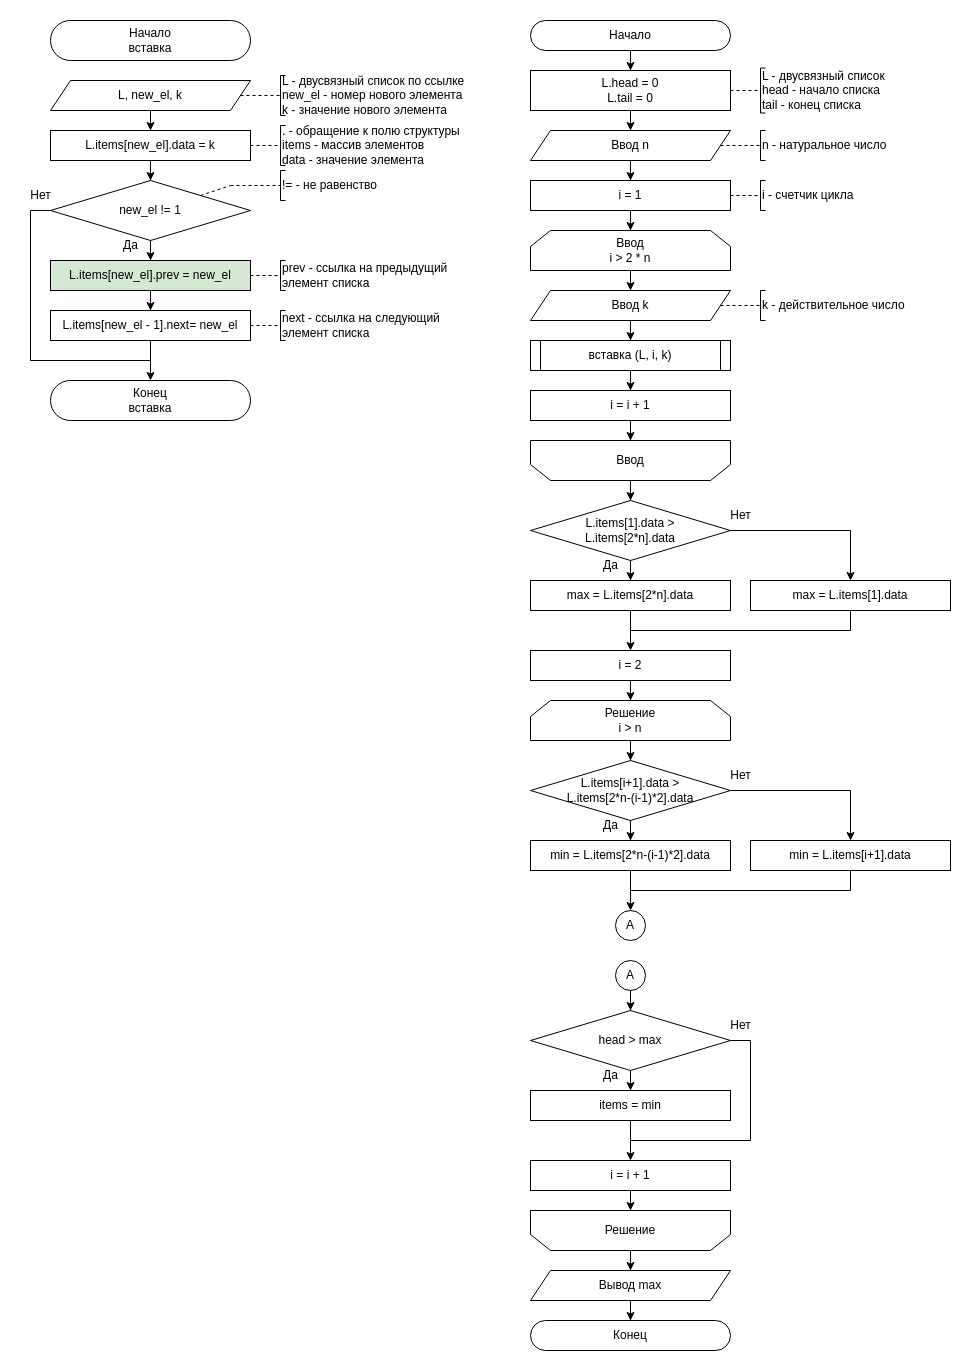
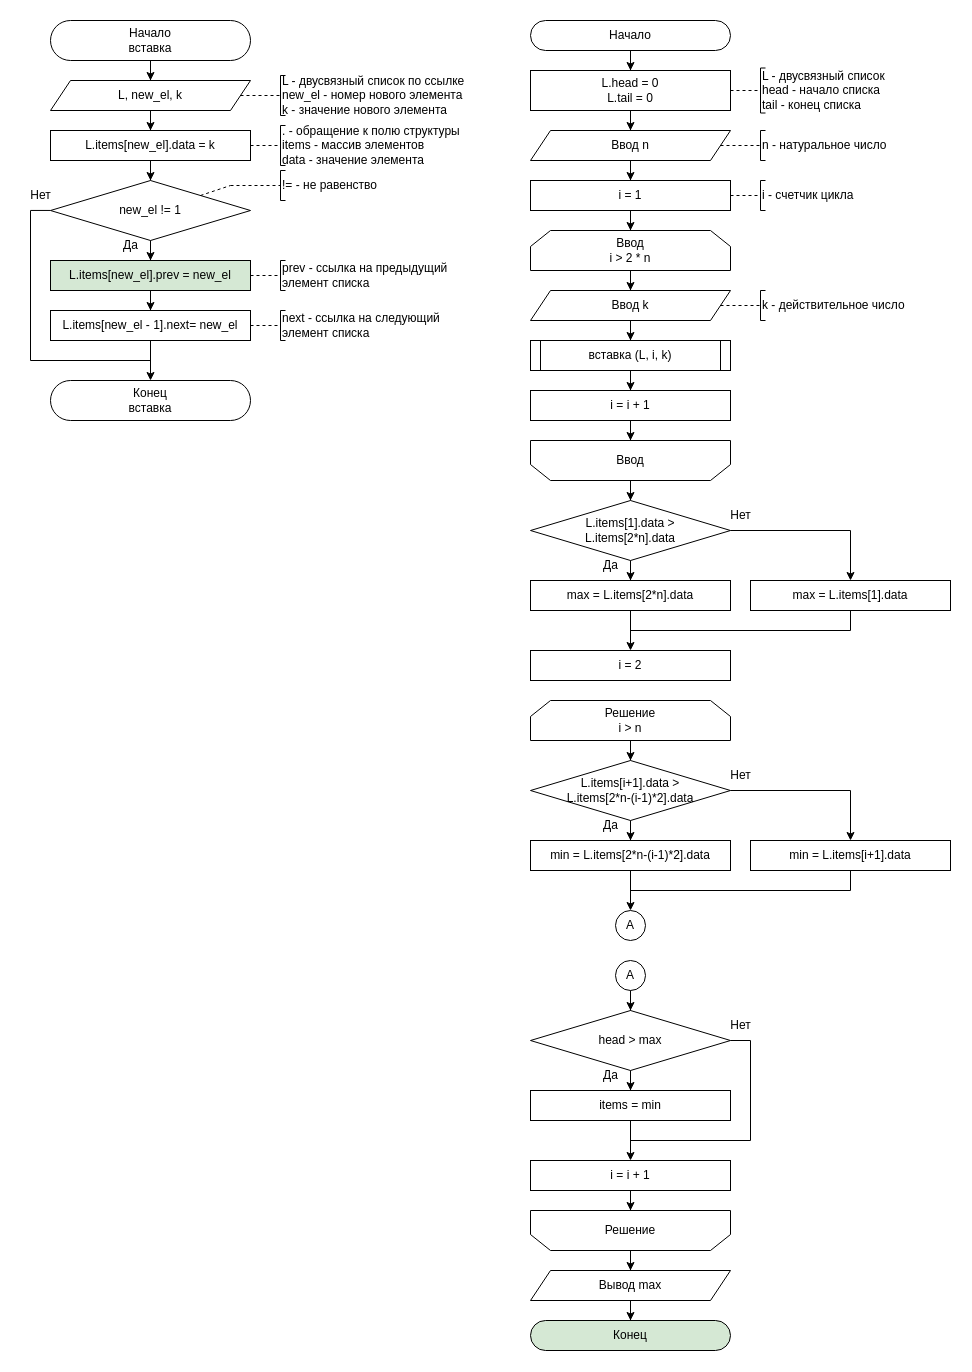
+ <mxCell id="2" style="edgeStyle=orthogonalEdgeStyle;rounded=0;orthogonalLoop=1;jettySize=auto;html=1;" edge="1" parent="1" source="3" target="5"><mxGeometry relative="1" as="geometry" /></mxCell>
- <mxCell id="68" style="edgeStyle=orthogonalEdgeStyle;rounded=0;orthogonalLoop=1;jettySize=auto;html=1;" edge="1" parent="1" source="69" target="73"><mxGeometry relative="1" as="geometry" /></mxCell>
- <mxCell id="98" value="Конец" style="rounded=1;whiteSpace=wrap;html=1;arcSize=50;" vertex="1" parent="1"><mxGeometry x="530" y="1320" width="200" height="30" as="geometry" /></mxCell>
+ <mxCell id="98" value="Конец" style="rounded=1;whiteSpace=wrap;html=1;arcSize=50;fillColor=#d5e8d4;" vertex="1" parent="1"><mxGeometry x="530" y="1320" width="200" height="30" as="geometry" /></mxCell>
